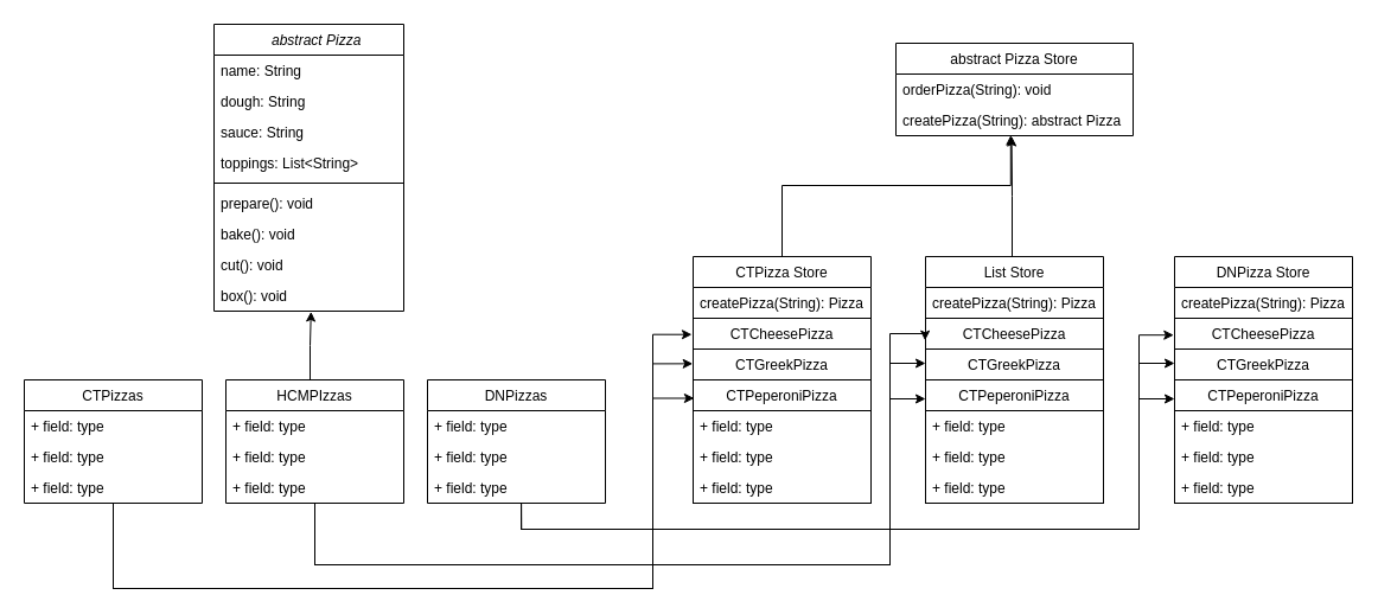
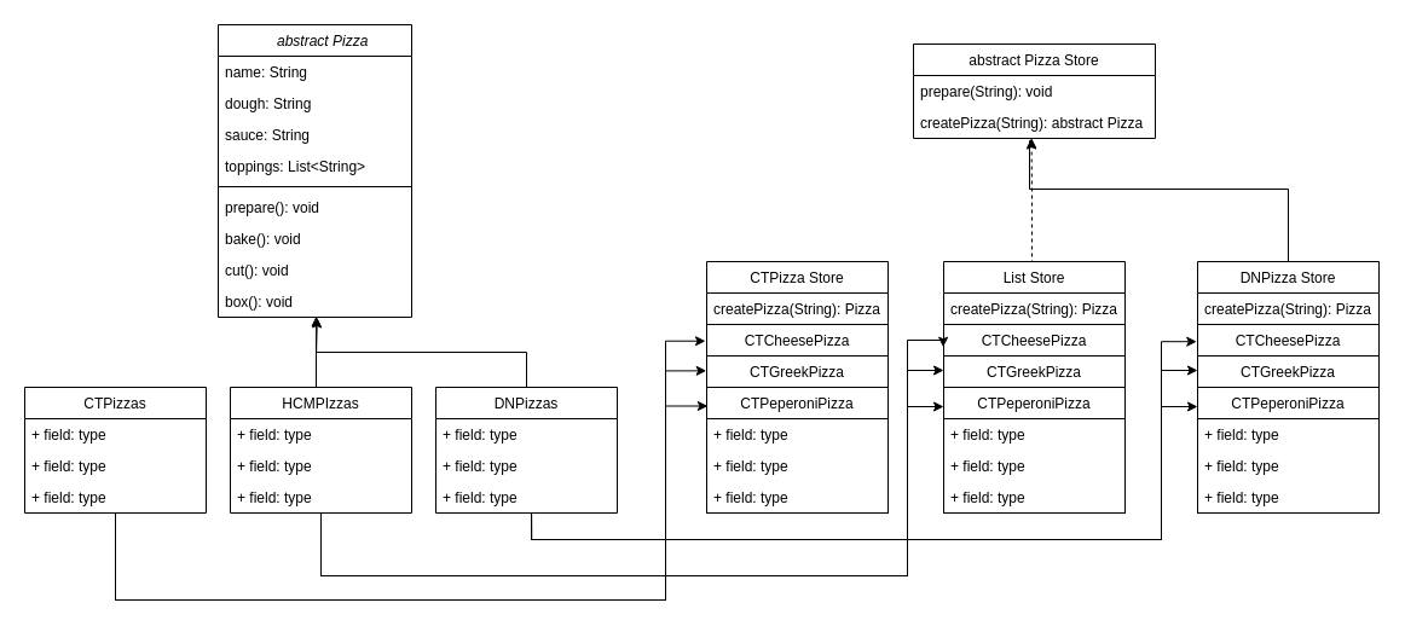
- <mxCell id="13" value="orderPizza(String): void" style="text;strokeColor=none;fillColor=none;align=left;verticalAlign=top;spacingLeft=4;spacingRight=4;overflow=hidden;rotatable=0;points=[[0,0.5],[1,0.5]];portConstraint=eastwest;" vertex="1" parent="12"><mxGeometry y="26" width="200" height="26" as="geometry" /></mxCell>
+ <mxCell id="13" value="prepare(String): void" style="text;strokeColor=none;fillColor=none;align=left;verticalAlign=top;spacingLeft=4;spacingRight=4;overflow=hidden;rotatable=0;points=[[0,0.5],[1,0.5]];portConstraint=eastwest;" vertex="1" parent="12"><mxGeometry y="26" width="200" height="26" as="geometry" /></mxCell>
- <mxCell id="15" style="edgeStyle=orthogonalEdgeStyle;rounded=0;orthogonalLoop=1;jettySize=auto;html=1;exitX=0.5;exitY=0;exitDx=0;exitDy=0;entryX=0.484;entryY=0.987;entryDx=0;entryDy=0;entryPerimeter=0;" edge="1" parent="1" source="18" target="14"><mxGeometry relative="1" as="geometry"><mxPoint x="680" y="166" as="sourcePoint" /><Array as="points"><mxPoint x="659" y="156" /><mxPoint x="852" y="156" /></Array></mxGeometry></mxCell>
+ <mxCell id="17" style="edgeStyle=orthogonalEdgeStyle;rounded=0;orthogonalLoop=1;jettySize=auto;html=1;exitX=0.5;exitY=0;exitDx=0;exitDy=0;entryX=0.488;entryY=0.987;entryDx=0;entryDy=0;entryPerimeter=0;" edge="1" parent="1" source="34" target="14"><mxGeometry relative="1" as="geometry"><mxPoint x="1020" y="166" as="sourcePoint" /><Array as="points"><mxPoint x="1065" y="156" /><mxPoint x="851" y="156" /><mxPoint x="851" y="116" /><mxPoint x="853" y="116" /></Array></mxGeometry></mxCell>
- <mxCell id="16" style="edgeStyle=orthogonalEdgeStyle;rounded=0;orthogonalLoop=1;jettySize=auto;html=1;entryX=0.488;entryY=1.021;entryDx=0;entryDy=0;entryPerimeter=0;exitX=0.5;exitY=0;exitDx=0;exitDy=0;" edge="1" parent="1" source="26" target="14"><mxGeometry relative="1" as="geometry"><mxPoint x="850" y="166" as="sourcePoint" /><Array as="points"><mxPoint x="853" y="216" /><mxPoint x="853" y="165" /></Array></mxGeometry></mxCell>
+ <mxCell id="16" style="edgeStyle=orthogonalEdgeStyle;rounded=0;orthogonalLoop=1;jettySize=auto;html=1;entryX=0.488;entryY=1.021;entryDx=0;entryDy=0;entryPerimeter=0;exitX=0.5;exitY=0;exitDx=0;exitDy=0;dashed=1;" edge="1" parent="1" source="26" target="14"><mxGeometry relative="1" as="geometry"><mxPoint x="850" y="166" as="sourcePoint" /><Array as="points"><mxPoint x="853" y="216" /><mxPoint x="853" y="165" /></Array></mxGeometry></mxCell>
+ <mxCell id="53" style="edgeStyle=orthogonalEdgeStyle;rounded=0;orthogonalLoop=1;jettySize=auto;html=1;entryX=0.507;entryY=0.97;entryDx=0;entryDy=0;entryPerimeter=0;" edge="1" parent="1" source="55" target="11"><mxGeometry relative="1" as="geometry" /></mxCell>
